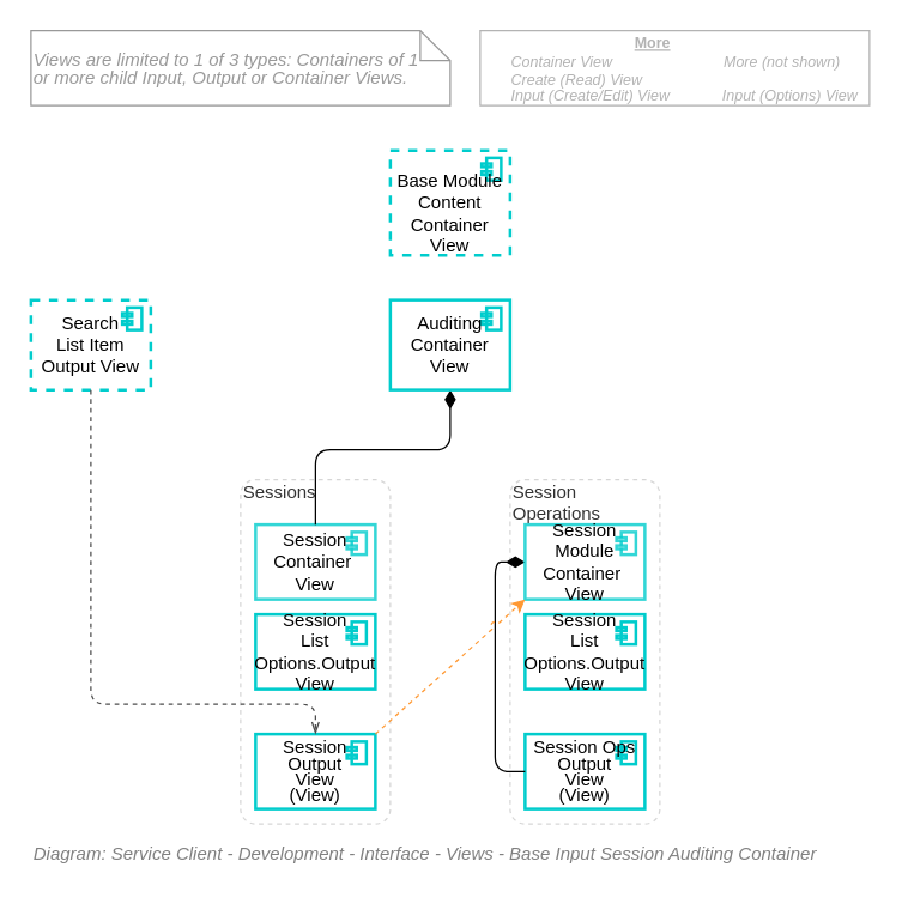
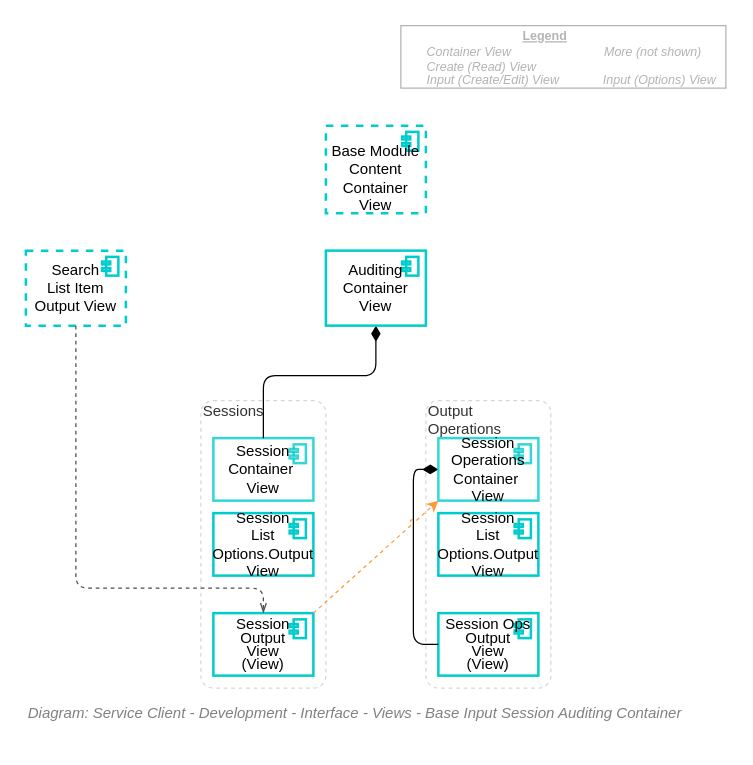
- <mxCell id="30" value="More" style="text;html=1;strokeColor=none;fillColor=none;align=center;verticalAlign=middle;whiteSpace=wrap;rounded=0;fontSize=10;fontStyle=5;fontColor=#B3B3B3;" vertex="1" parent="26"><mxGeometry x="28.805" width="172.828" height="16.667" as="geometry" /></mxCell>
+ <mxCell id="30" value="Legend" style="text;html=1;strokeColor=none;fillColor=none;align=center;verticalAlign=middle;whiteSpace=wrap;rounded=0;fontSize=10;fontStyle=5;fontColor=#B3B3B3;" vertex="1" parent="26"><mxGeometry x="28.805" width="172.828" height="16.667" as="geometry" /></mxCell>
- <mxCell id="39" value="&lt;p style=&quot;line-height: 100%&quot;&gt;Views are limited to 1 of 3 types: Containers of 1 or more child Input, Output or Container Views.&lt;/p&gt;" style="shape=note;size=20;whiteSpace=wrap;html=1;strokeWidth=1;fillColor=none;fontSize=12;align=left;fontStyle=2;strokeColor=#999999;fontColor=#999999;spacingRight=8;verticalAlign=middle;" vertex="1" parent="38"><mxGeometry width="280" height="50" as="geometry" /></mxCell>
- <mxCell id="9" value="Session&lt;br&gt;Operations" style="rounded=1;whiteSpace=wrap;html=1;shadow=0;glass=0;comic=0;strokeColor=#CCCCCC;fillColor=none;fontSize=12;align=left;fontColor=#333333;recursiveResize=0;container=1;collapsible=0;dashed=1;verticalAlign=top;spacing=2;spacingTop=-5;absoluteArcSize=1;opacity=80;" vertex="1" parent="1"><mxGeometry x="340" y="320" width="100" height="230" as="geometry" /></mxCell>
+ <mxCell id="9" value="Output&lt;br&gt;Operations" style="rounded=1;whiteSpace=wrap;html=1;shadow=0;glass=0;comic=0;strokeColor=#CCCCCC;fillColor=none;fontSize=12;align=left;fontColor=#333333;recursiveResize=0;container=1;collapsible=0;dashed=1;verticalAlign=top;spacing=2;spacingTop=-5;absoluteArcSize=1;opacity=80;" vertex="1" parent="1"><mxGeometry x="340" y="320" width="100" height="230" as="geometry" /></mxCell>
- <mxCell id="13" value="&lt;span style=&quot;font-size: 12px&quot;&gt;Session&lt;br&gt;Module&lt;br style=&quot;font-size: 12px&quot;&gt;&lt;/span&gt;&lt;span style=&quot;font-size: 12px&quot;&gt;Container&amp;nbsp;&lt;br style=&quot;font-size: 12px&quot;&gt;&lt;/span&gt;&lt;span style=&quot;font-size: 12px&quot;&gt;View&lt;br style=&quot;font-size: 12px&quot;&gt;&lt;/span&gt;" style="html=1;outlineConnect=0;whiteSpace=wrap;fillColor=#ffffff;strokeColor=#00CCCC;shape=mxgraph.archimate3.application;appType=comp;archiType=square;fontSize=12;verticalAlign=middle;container=1;collapsible=0;strokeWidth=2;opacity=80;" vertex="1" parent="9"><mxGeometry x="10" y="30" width="80" height="50" as="geometry" /></mxCell>
+ <mxCell id="13" value="&lt;span style=&quot;font-size: 12px&quot;&gt;Session&lt;br&gt;Operations&lt;br style=&quot;font-size: 12px&quot;&gt;&lt;/span&gt;&lt;span style=&quot;font-size: 12px&quot;&gt;Container&amp;nbsp;&lt;br style=&quot;font-size: 12px&quot;&gt;&lt;/span&gt;&lt;span style=&quot;font-size: 12px&quot;&gt;View&lt;br style=&quot;font-size: 12px&quot;&gt;&lt;/span&gt;" style="html=1;outlineConnect=0;whiteSpace=wrap;fillColor=#ffffff;strokeColor=#00CCCC;shape=mxgraph.archimate3.application;appType=comp;archiType=square;fontSize=12;verticalAlign=middle;container=1;collapsible=0;strokeWidth=2;opacity=80;" vertex="1" parent="9"><mxGeometry x="10" y="30" width="80" height="50" as="geometry" /></mxCell>
